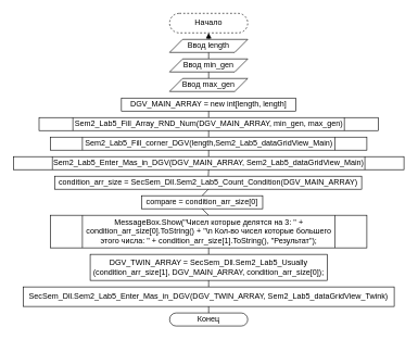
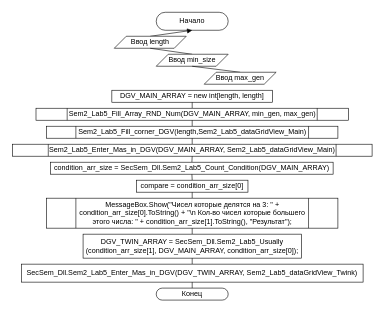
- <mxCell id="2" value="Начало" style="rounded=1;whiteSpace=wrap;html=1;arcSize=50;dashed=1;" vertex="1" parent="1"><mxGeometry x="260" y="20" width="120" height="30" as="geometry" /></mxCell>
+ <mxCell id="2" value="Начало" style="rounded=1;whiteSpace=wrap;html=1;arcSize=50;" vertex="1" parent="1"><mxGeometry x="260" y="20" width="120" height="30" as="geometry" /></mxCell>
- <mxCell id="4" value="Ввод&amp;nbsp;length" style="shape=parallelogram;perimeter=parallelogramPerimeter;whiteSpace=wrap;html=1;fixedSize=1;" vertex="1" parent="1"><mxGeometry x="260" y="60" width="120" height="20" as="geometry" /></mxCell>
+ <mxCell id="4" value="Ввод&amp;nbsp;length" style="shape=parallelogram;perimeter=parallelogramPerimeter;whiteSpace=wrap;html=1;fixedSize=1;" vertex="1" parent="1"><mxGeometry x="190" y="60" width="120" height="20" as="geometry" /></mxCell>
- <mxCell id="6" value="Ввод&amp;nbsp;min_gen" style="shape=parallelogram;perimeter=parallelogramPerimeter;whiteSpace=wrap;html=1;fixedSize=1;" vertex="1" parent="1"><mxGeometry x="260" y="90" width="120" height="20" as="geometry" /></mxCell>
+ <mxCell id="6" value="Ввод&amp;nbsp;min_size" style="shape=parallelogram;perimeter=parallelogramPerimeter;whiteSpace=wrap;html=1;fixedSize=1;" vertex="1" parent="1"><mxGeometry x="260" y="90" width="120" height="20" as="geometry" /></mxCell>
- <mxCell id="8" value="Ввод max_gen" style="shape=parallelogram;perimeter=parallelogramPerimeter;whiteSpace=wrap;html=1;fixedSize=1;" vertex="1" parent="1"><mxGeometry x="260" y="120" width="120" height="20" as="geometry" /></mxCell>
+ <mxCell id="8" value="Ввод max_gen" style="shape=parallelogram;perimeter=parallelogramPerimeter;whiteSpace=wrap;html=1;fixedSize=1;" vertex="1" parent="1"><mxGeometry x="340" y="120" width="120" height="20" as="geometry" /></mxCell>
- <mxCell id="19" value="compare = condition_arr_size[0]" style="rounded=0;whiteSpace=wrap;html=1;" vertex="1" parent="1"><mxGeometry x="217" y="300" width="186" height="20" as="geometry" /></mxCell>
+ <mxCell id="19" value="compare = condition_arr_size[0]" style="rounded=0;whiteSpace=wrap;html=1;" vertex="1" parent="1"><mxGeometry x="227" y="300" width="186" height="20" as="geometry" /></mxCell>
